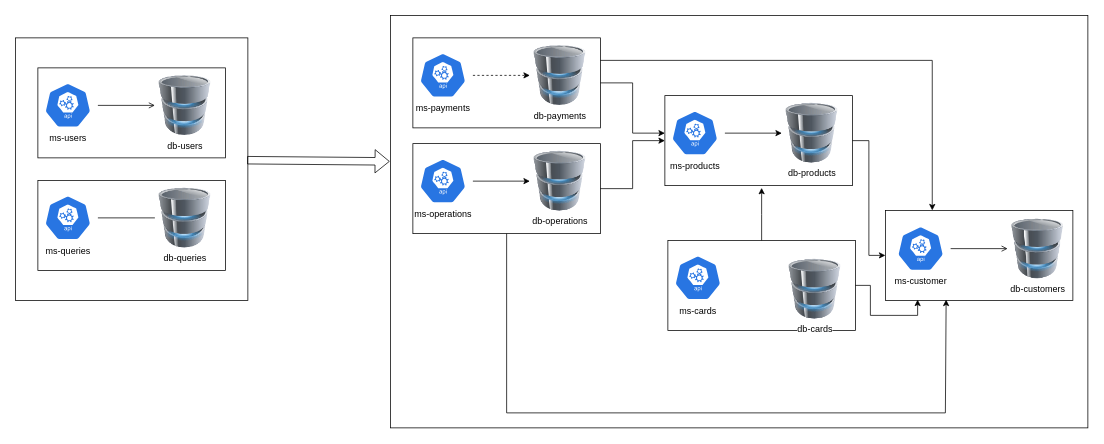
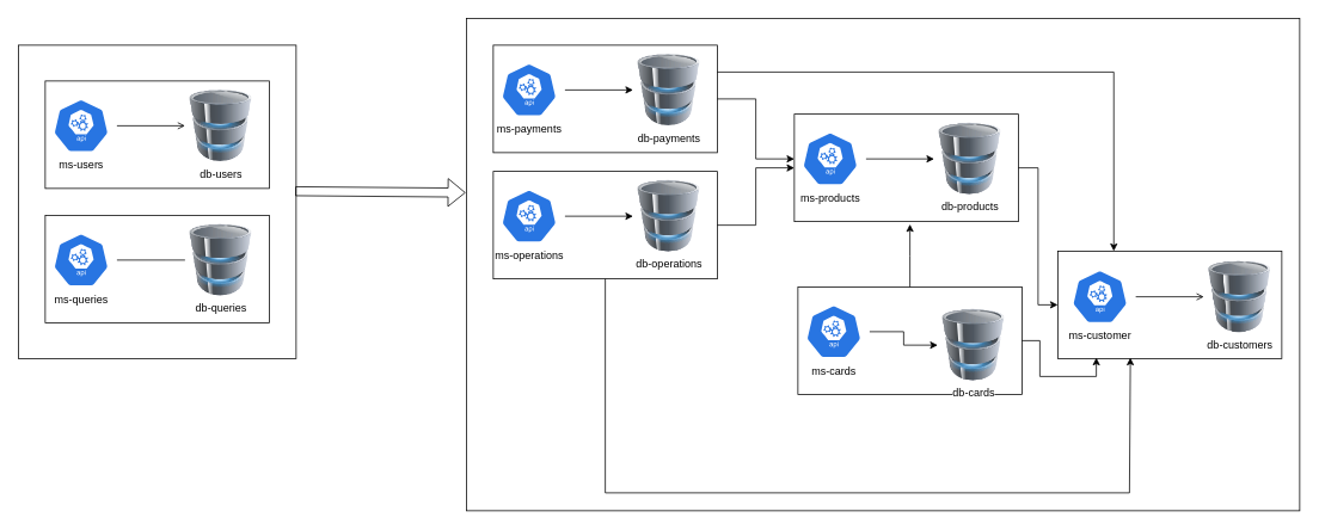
- <mxCell id="7" style="edgeStyle=orthogonalEdgeStyle;rounded=0;orthogonalLoop=1;jettySize=auto;html=1;dashed=1;" parent="3" source="5" target="6" edge="1"><mxGeometry relative="1" as="geometry" /></mxCell>
+ <mxCell id="7" style="edgeStyle=orthogonalEdgeStyle;rounded=0;orthogonalLoop=1;jettySize=auto;html=1;" parent="3" source="5" target="6" edge="1"><mxGeometry relative="1" as="geometry" /></mxCell>
+ <mxCell id="32" style="edgeStyle=orthogonalEdgeStyle;rounded=0;orthogonalLoop=1;jettySize=auto;html=1;" parent="28" source="30" target="31" edge="1"><mxGeometry relative="1" as="geometry" /></mxCell>
